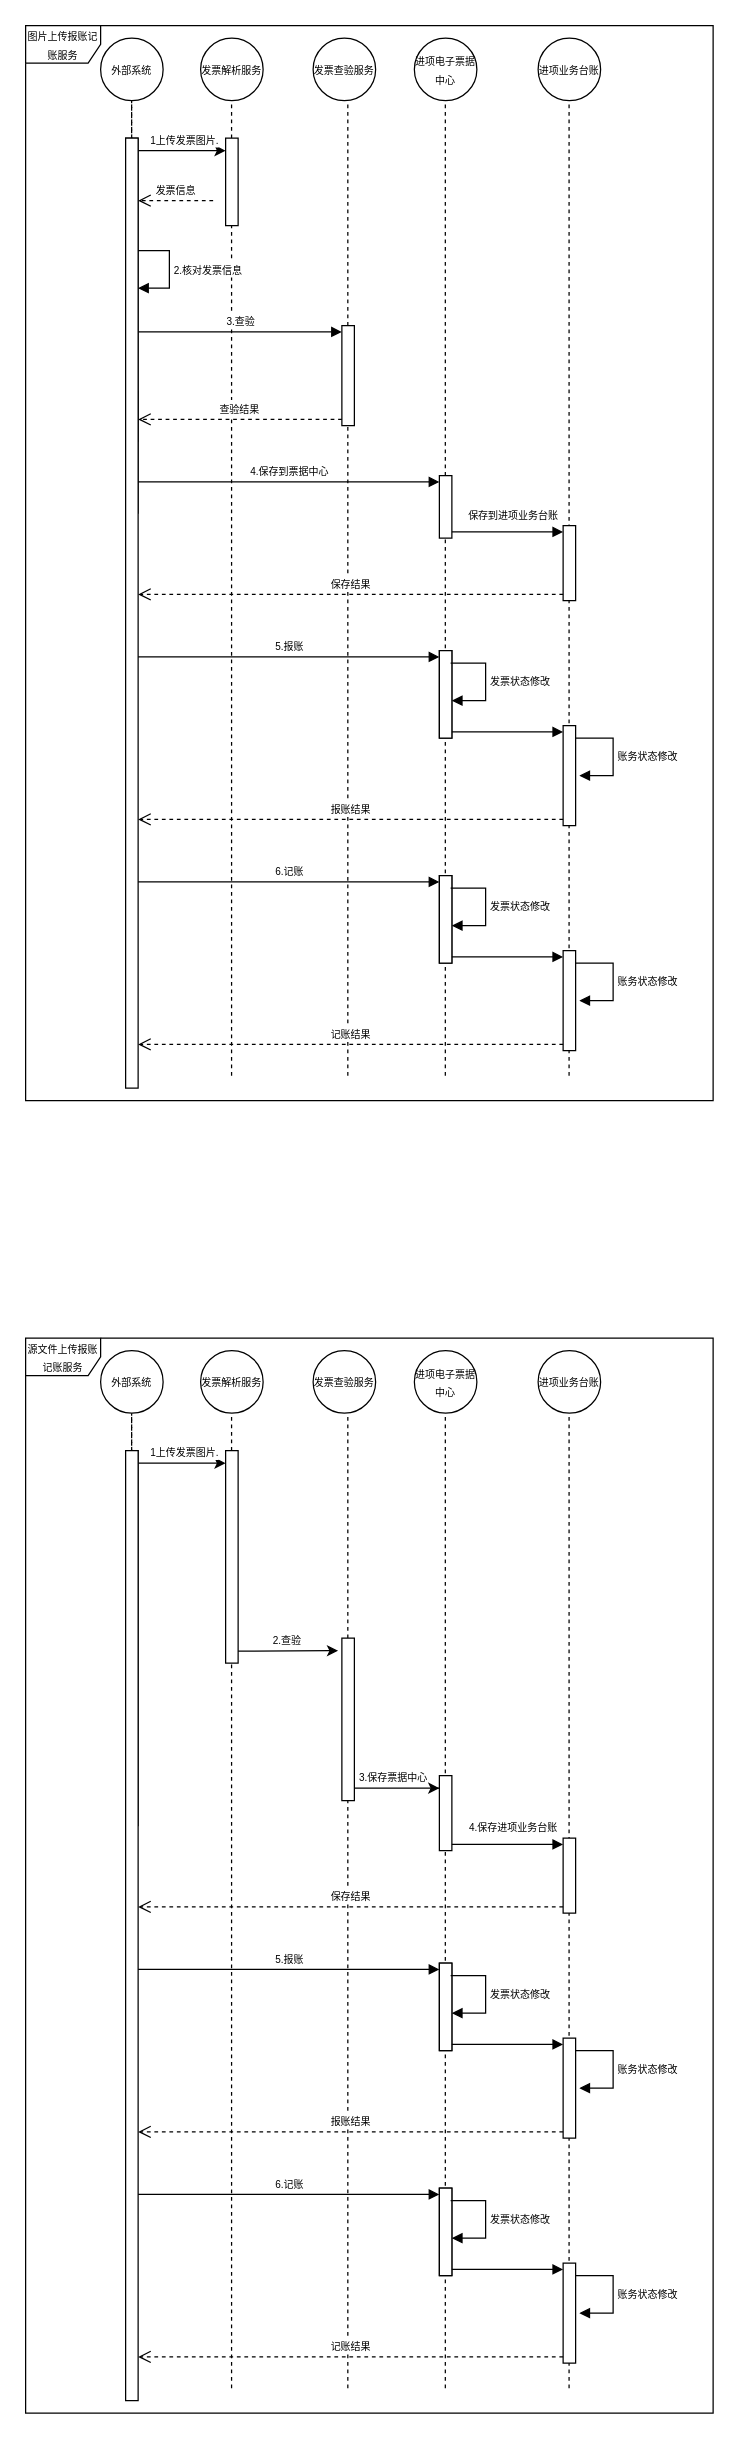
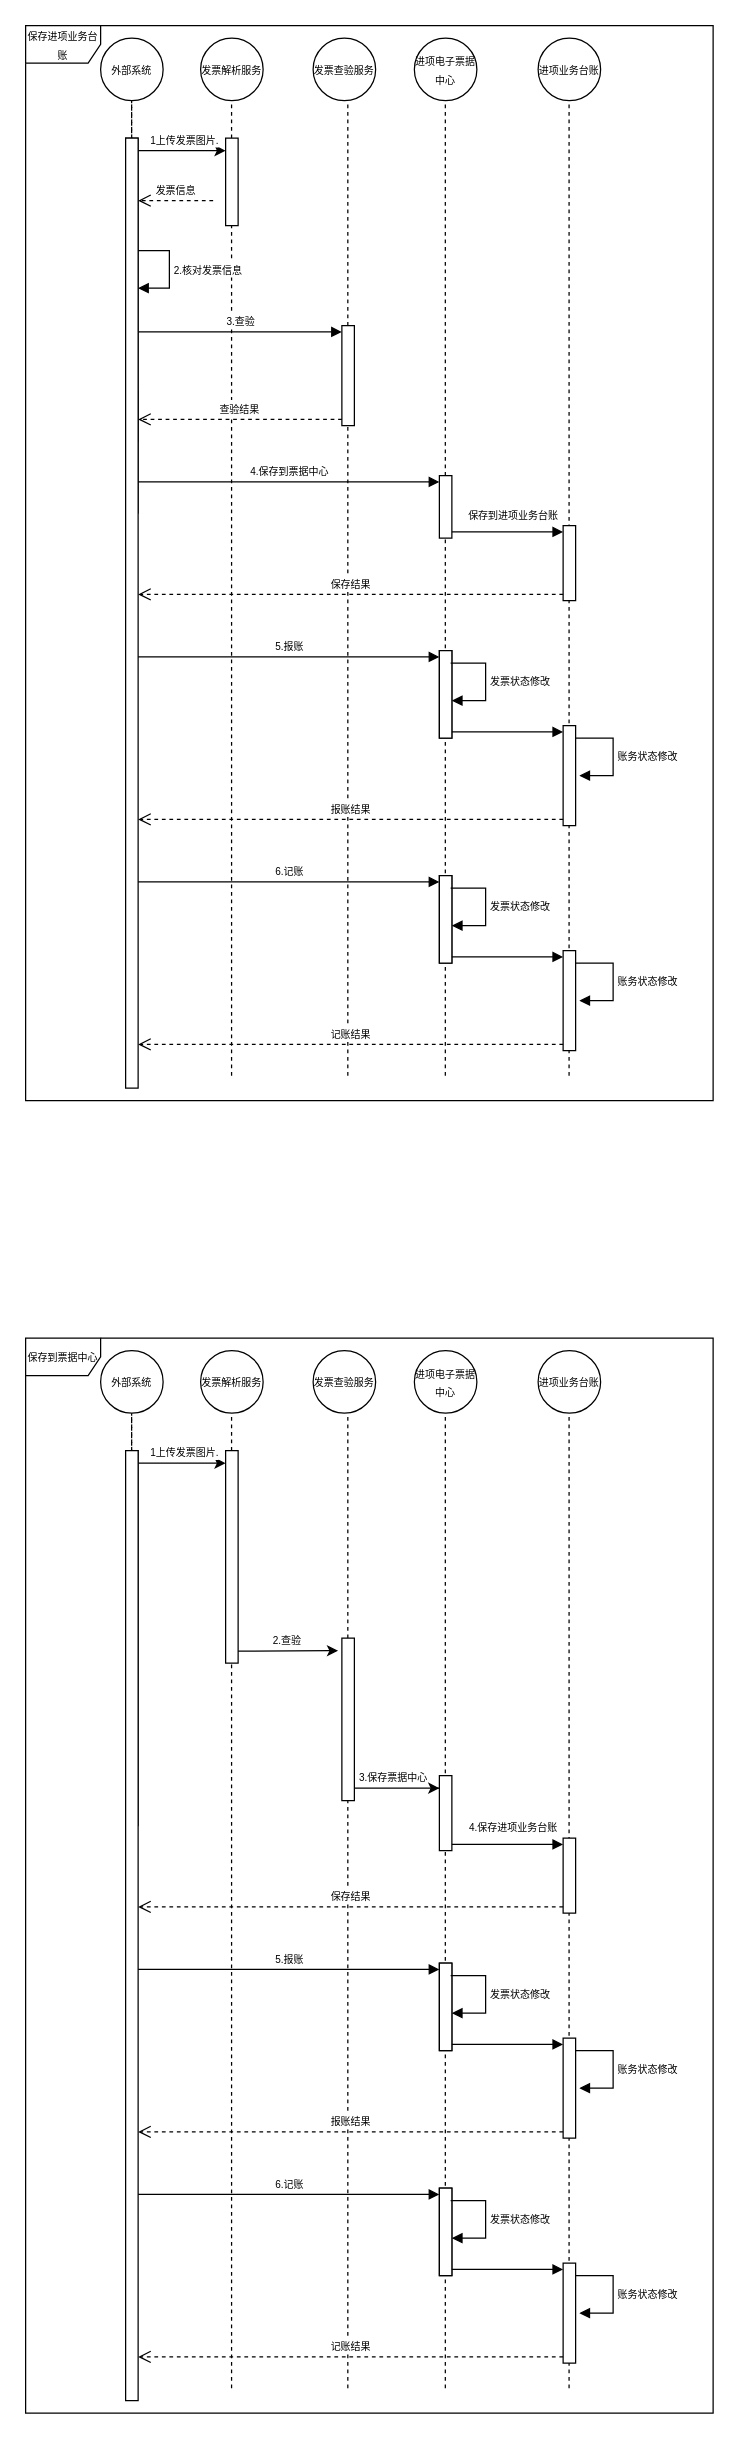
- <mxCell id="38" value="&lt;font style=&quot;font-size: 8px;&quot;&gt;图片上传报账记账服务&lt;/font&gt;" style="shape=umlFrame;whiteSpace=wrap;html=1;pointerEvents=0;" vertex="1" parent="1"><mxGeometry x="20" y="20" width="550" height="860" as="geometry" /></mxCell>
+ <mxCell id="38" value="&lt;font style=&quot;font-size: 8px;&quot;&gt;保存进项业务台账&lt;/font&gt;" style="shape=umlFrame;whiteSpace=wrap;html=1;pointerEvents=0;" vertex="1" parent="1"><mxGeometry x="20" y="20" width="550" height="860" as="geometry" /></mxCell>
- <mxCell id="77" value="&lt;font style=&quot;font-size: 8px;&quot;&gt;源文件上传报账记账服务&lt;/font&gt;" style="shape=umlFrame;whiteSpace=wrap;html=1;pointerEvents=0;" vertex="1" parent="1"><mxGeometry x="20" y="1070" width="550" height="860" as="geometry" /></mxCell>
+ <mxCell id="77" value="&lt;font style=&quot;font-size: 8px;&quot;&gt;保存到票据中心&lt;/font&gt;" style="shape=umlFrame;whiteSpace=wrap;html=1;pointerEvents=0;" vertex="1" parent="1"><mxGeometry x="20" y="1070" width="550" height="860" as="geometry" /></mxCell>
